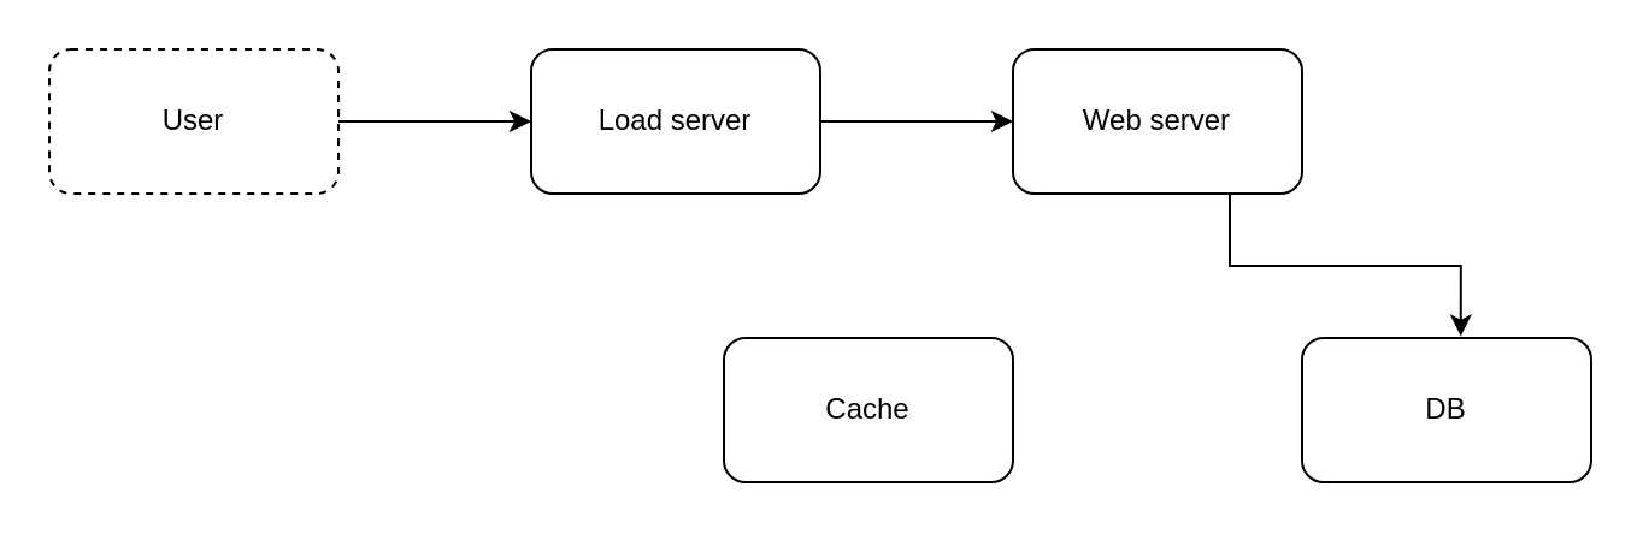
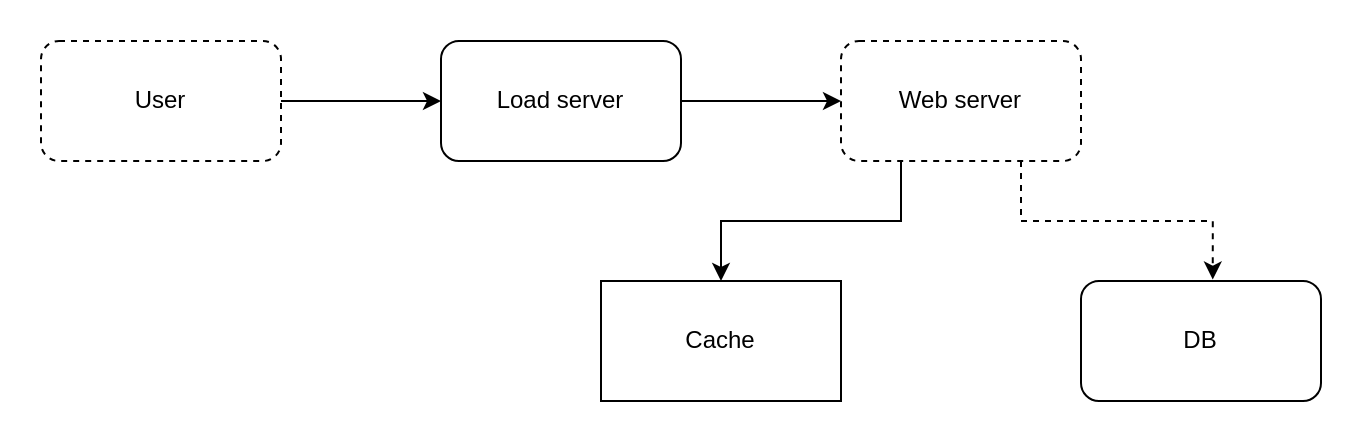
- <mxCell id="7" value="Web server" style="rounded=1;whiteSpace=wrap;html=1;" vertex="1" parent="1"><mxGeometry x="420" y="20" width="120" height="60" as="geometry" /></mxCell>
+ <mxCell id="7" value="Web server" style="rounded=1;whiteSpace=wrap;html=1;dashed=1;" vertex="1" parent="1"><mxGeometry x="420" y="20" width="120" height="60" as="geometry" /></mxCell>
+ <mxCell id="6" style="edgeStyle=orthogonalEdgeStyle;rounded=0;orthogonalLoop=1;jettySize=auto;html=1;exitX=0.25;exitY=1;exitDx=0;exitDy=0;" edge="1" parent="1" source="7" target="8"><mxGeometry relative="1" as="geometry" /></mxCell>
- <mxCell id="10" style="edgeStyle=orthogonalEdgeStyle;rounded=0;orthogonalLoop=1;jettySize=auto;html=1;exitX=0.75;exitY=1;exitDx=0;exitDy=0;entryX=0.549;entryY=-0.012;entryDx=0;entryDy=0;entryPerimeter=0;" edge="1" parent="1" source="7" target="9"><mxGeometry relative="1" as="geometry" /></mxCell>
+ <mxCell id="10" style="edgeStyle=orthogonalEdgeStyle;rounded=0;orthogonalLoop=1;jettySize=auto;html=1;exitX=0.75;exitY=1;exitDx=0;exitDy=0;entryX=0.549;entryY=-0.012;entryDx=0;entryDy=0;entryPerimeter=0;dashed=1;" edge="1" parent="1" source="7" target="9"><mxGeometry relative="1" as="geometry" /></mxCell>
- <mxCell id="8" value="Cache" style="rounded=1;whiteSpace=wrap;html=1;" vertex="1" parent="1"><mxGeometry x="300" y="140" width="120" height="60" as="geometry" /></mxCell>
+ <mxCell id="8" value="Cache" style="whiteSpace=wrap;html=1;rounded=0;" vertex="1" parent="1"><mxGeometry x="300" y="140" width="120" height="60" as="geometry" /></mxCell>
